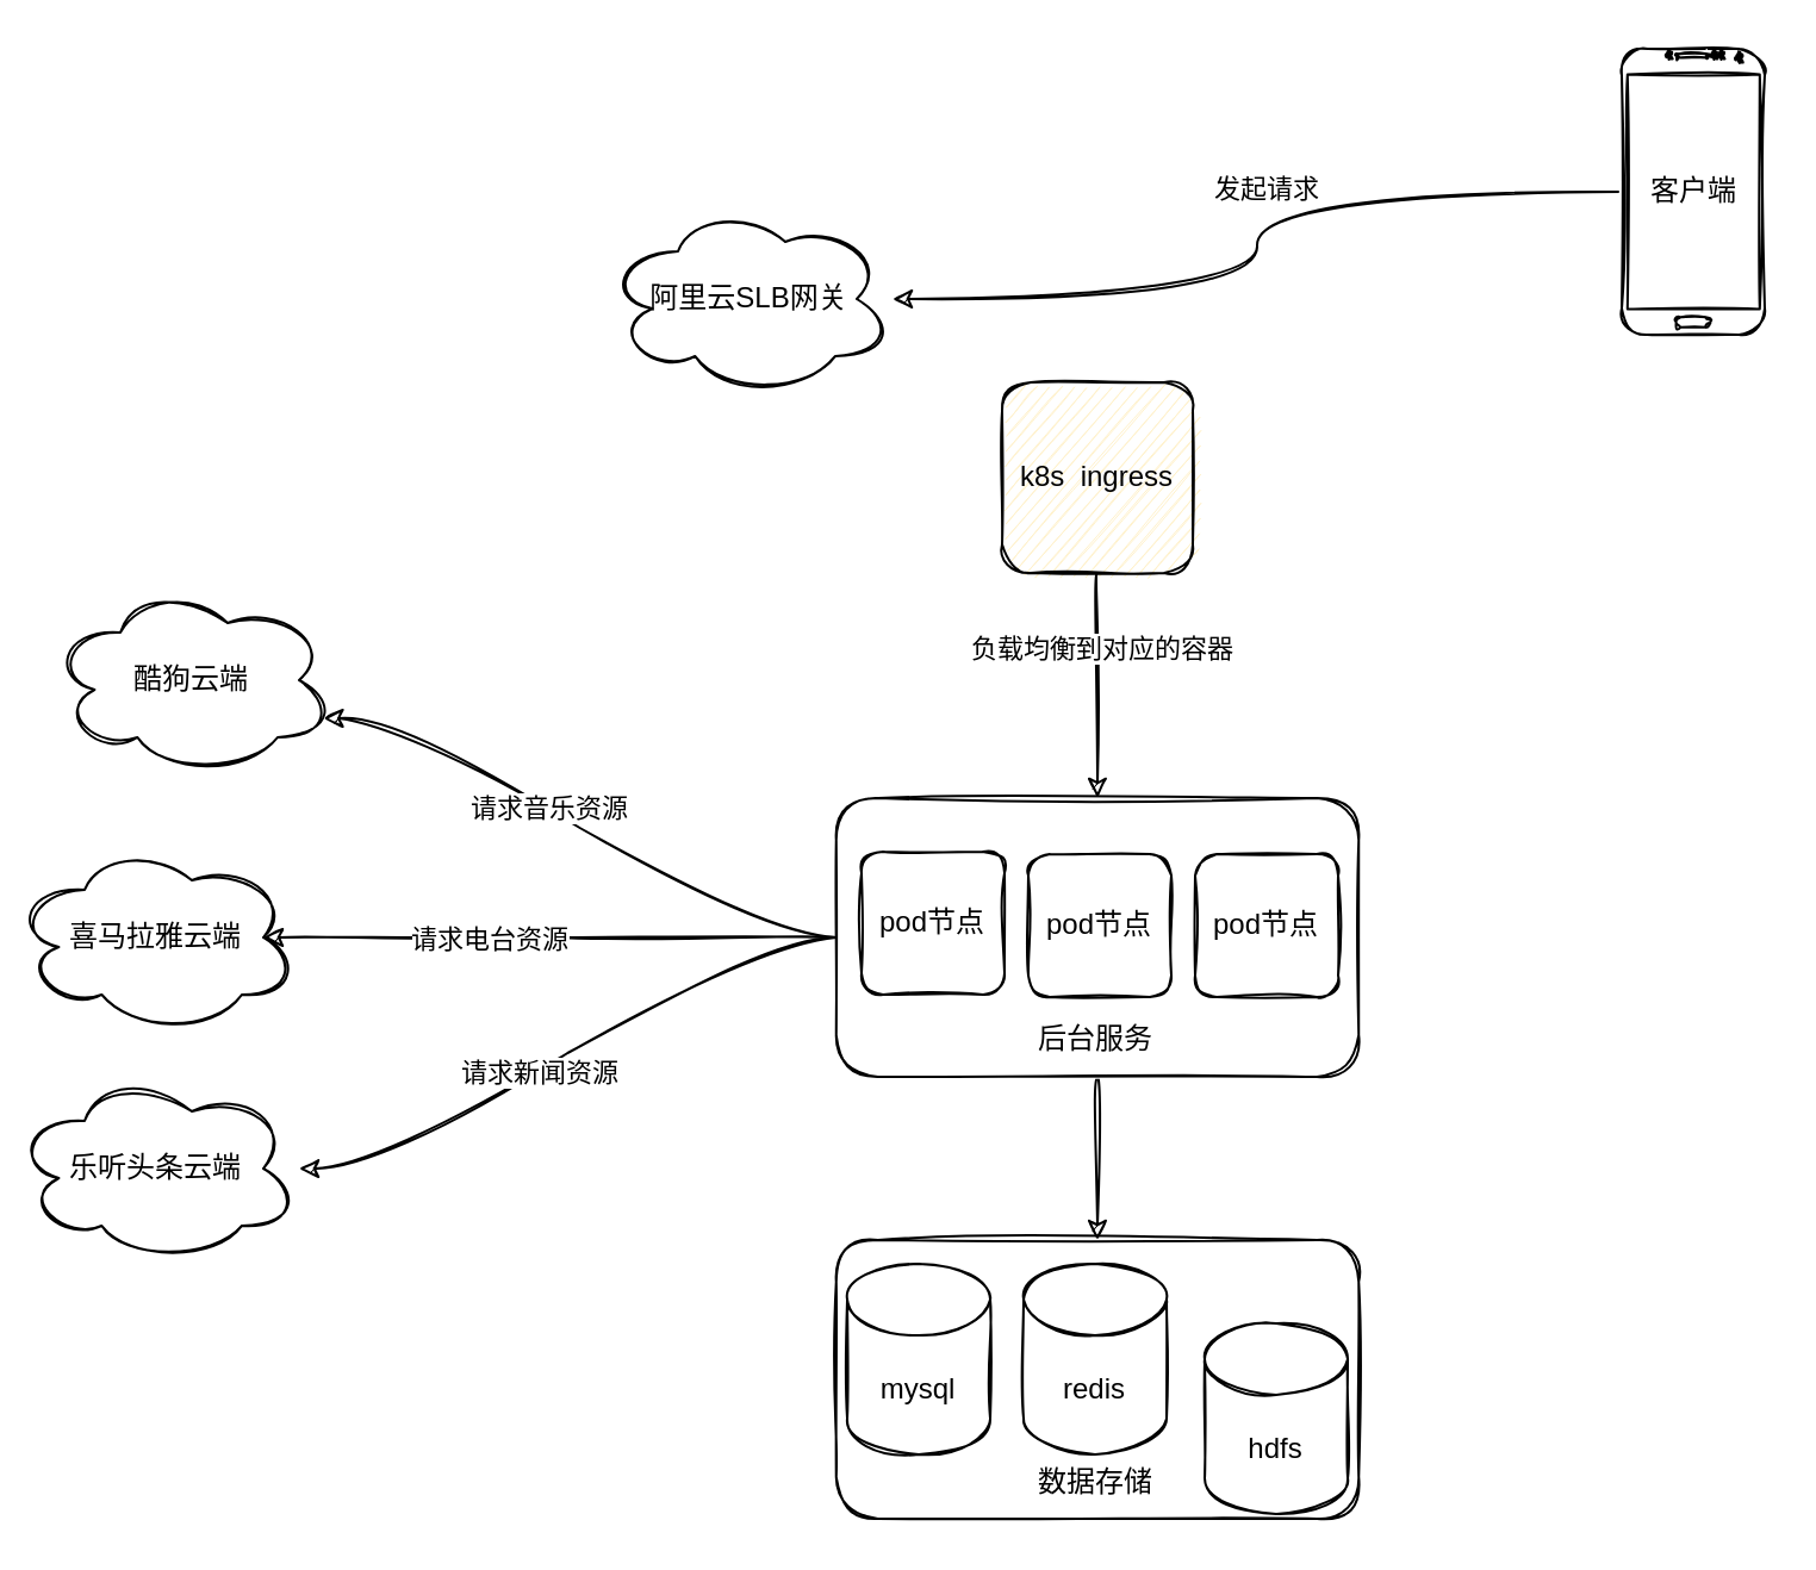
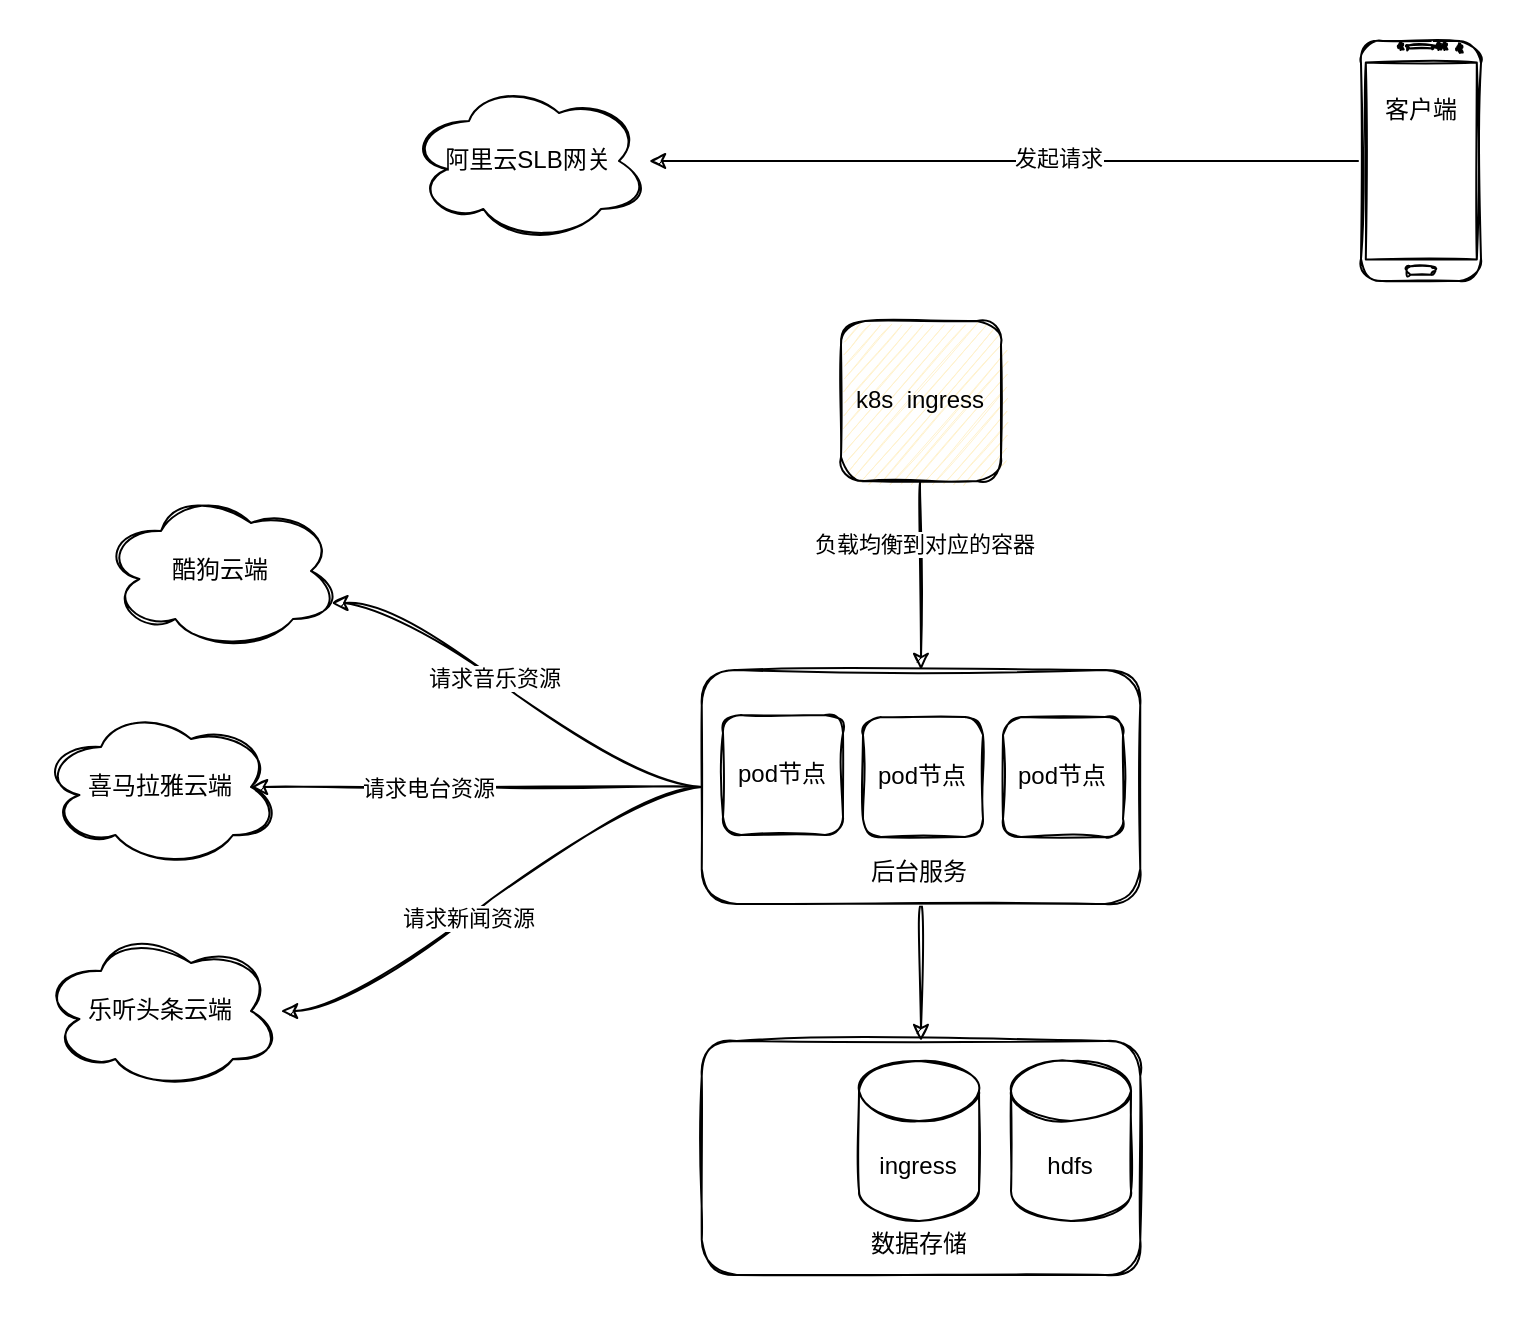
- <mxCell id="24" value="客户端" style="text;html=1;align=center;verticalAlign=middle;resizable=0;points=[];autosize=1;strokeColor=none;rounded=1;sketch=1;" vertex="1" parent="1"><mxGeometry x="685" y="70" width="50" height="20" as="geometry" /></mxCell>
+ <mxCell id="24" value="客户端" style="text;html=1;align=center;verticalAlign=middle;resizable=0;points=[];autosize=1;strokeColor=none;rounded=1;sketch=1;" vertex="1" parent="1"><mxGeometry x="685" y="45" width="50" height="20" as="geometry" /></mxCell>
- <mxCell id="17" value="阿里云SLB网关" style="ellipse;shape=cloud;whiteSpace=wrap;html=1;rounded=1;sketch=1;" parent="1" vertex="1"><mxGeometry x="254" y="85" width="120" height="80" as="geometry" /></mxCell>
+ <mxCell id="17" value="阿里云SLB网关" style="ellipse;shape=cloud;whiteSpace=wrap;html=1;rounded=1;sketch=1;" parent="1" vertex="1"><mxGeometry x="204" y="40" width="120" height="80" as="geometry" /></mxCell>
- <mxCell id="11" value="酷狗云端" style="ellipse;shape=cloud;whiteSpace=wrap;html=1;rounded=1;sketch=1;" parent="1" vertex="1"><mxGeometry x="20" y="245" width="120" height="80" as="geometry" /></mxCell>
+ <mxCell id="11" value="酷狗云端" style="ellipse;shape=cloud;whiteSpace=wrap;html=1;rounded=1;sketch=1;" parent="1" vertex="1"><mxGeometry x="50" y="245" width="120" height="80" as="geometry" /></mxCell>
- <mxCell id="12" value="喜马拉雅云端" style="ellipse;shape=cloud;whiteSpace=wrap;html=1;rounded=1;sketch=1;" parent="1" vertex="1"><mxGeometry x="5" y="353" width="120" height="80" as="geometry" /></mxCell>
+ <mxCell id="12" value="喜马拉雅云端" style="ellipse;shape=cloud;whiteSpace=wrap;html=1;rounded=1;sketch=1;" parent="1" vertex="1"><mxGeometry x="20" y="353" width="120" height="80" as="geometry" /></mxCell>
- <mxCell id="13" value="乐听头条云端" style="ellipse;shape=cloud;whiteSpace=wrap;html=1;rounded=1;sketch=1;" parent="1" vertex="1"><mxGeometry x="5" y="450" width="120" height="80" as="geometry" /></mxCell>
+ <mxCell id="13" value="乐听头条云端" style="ellipse;shape=cloud;whiteSpace=wrap;html=1;rounded=1;sketch=1;" parent="1" vertex="1"><mxGeometry x="20" y="465" width="120" height="80" as="geometry" /></mxCell>
- <mxCell id="14" value="mysql" style="shape=cylinder3;whiteSpace=wrap;html=1;boundedLbl=1;backgroundOutline=1;size=15;rounded=1;sketch=1;" parent="1" vertex="1"><mxGeometry x="355.01" y="530" width="60" height="80" as="geometry" /></mxCell>
- <mxCell id="15" value="redis" style="shape=cylinder3;whiteSpace=wrap;html=1;boundedLbl=1;backgroundOutline=1;size=15;rounded=1;sketch=1;" parent="1" vertex="1"><mxGeometry x="429.01" y="530" width="60" height="80" as="geometry" /></mxCell>
+ <mxCell id="15" value="ingress" style="shape=cylinder3;whiteSpace=wrap;html=1;boundedLbl=1;backgroundOutline=1;size=15;rounded=1;sketch=1;" parent="1" vertex="1"><mxGeometry x="429.01" y="530" width="60" height="80" as="geometry" /></mxCell>
- <mxCell id="16" value="hdfs" style="shape=cylinder3;whiteSpace=wrap;html=1;boundedLbl=1;backgroundOutline=1;size=15;rounded=1;sketch=1;" parent="1" vertex="1"><mxGeometry x="505.01" y="555" width="60" height="80" as="geometry" /></mxCell>
+ <mxCell id="16" value="hdfs" style="shape=cylinder3;whiteSpace=wrap;html=1;boundedLbl=1;backgroundOutline=1;size=15;rounded=1;sketch=1;" parent="1" vertex="1"><mxGeometry x="505.01" y="530" width="60" height="80" as="geometry" /></mxCell>
